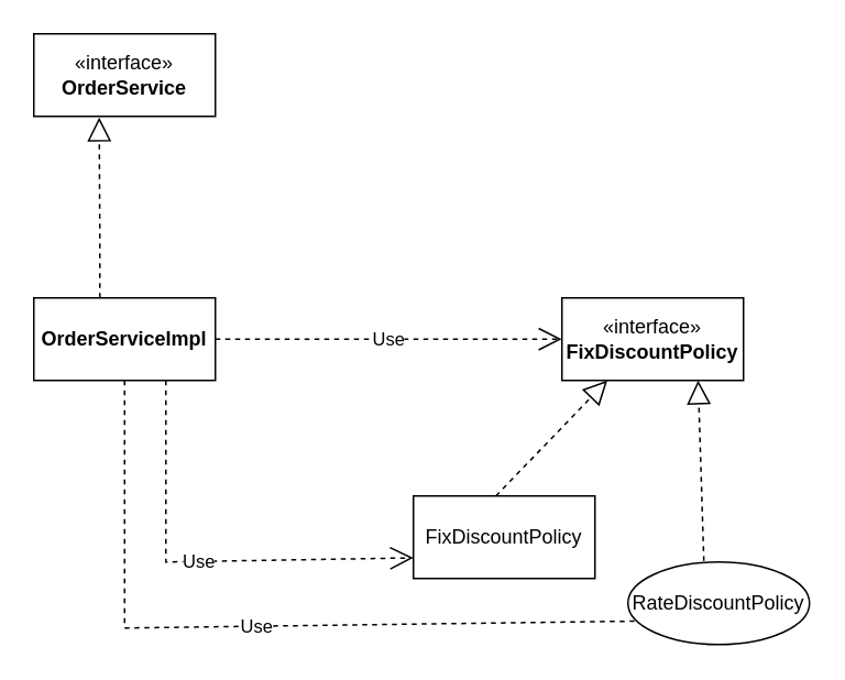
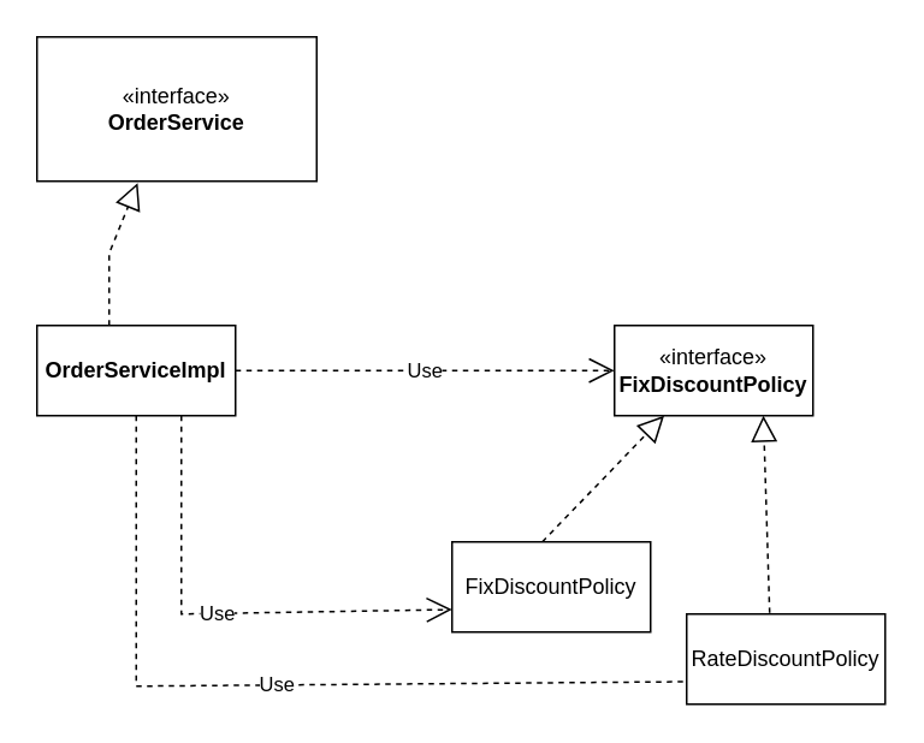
- <mxCell id="2" value="«interface»&lt;br&gt;&lt;b&gt;OrderService&lt;/b&gt;" style="html=1;whiteSpace=wrap;" vertex="1" parent="1"><mxGeometry x="20" y="20" width="110" height="50" as="geometry" /></mxCell>
+ <mxCell id="2" value="«interface»&lt;br&gt;&lt;b&gt;OrderService&lt;/b&gt;" style="html=1;whiteSpace=wrap;" vertex="1" parent="1"><mxGeometry x="20" y="20" width="155" height="80" as="geometry" /></mxCell>
- <mxCell id="9" value="RateDiscountPolicy" style="ellipse;html=1;whiteSpace=wrap;" vertex="1" parent="1"><mxGeometry x="380" y="340" width="110" height="50" as="geometry" /></mxCell>
+ <mxCell id="9" value="RateDiscountPolicy" style="html=1;whiteSpace=wrap;" vertex="1" parent="1"><mxGeometry x="380" y="340" width="110" height="50" as="geometry" /></mxCell>
